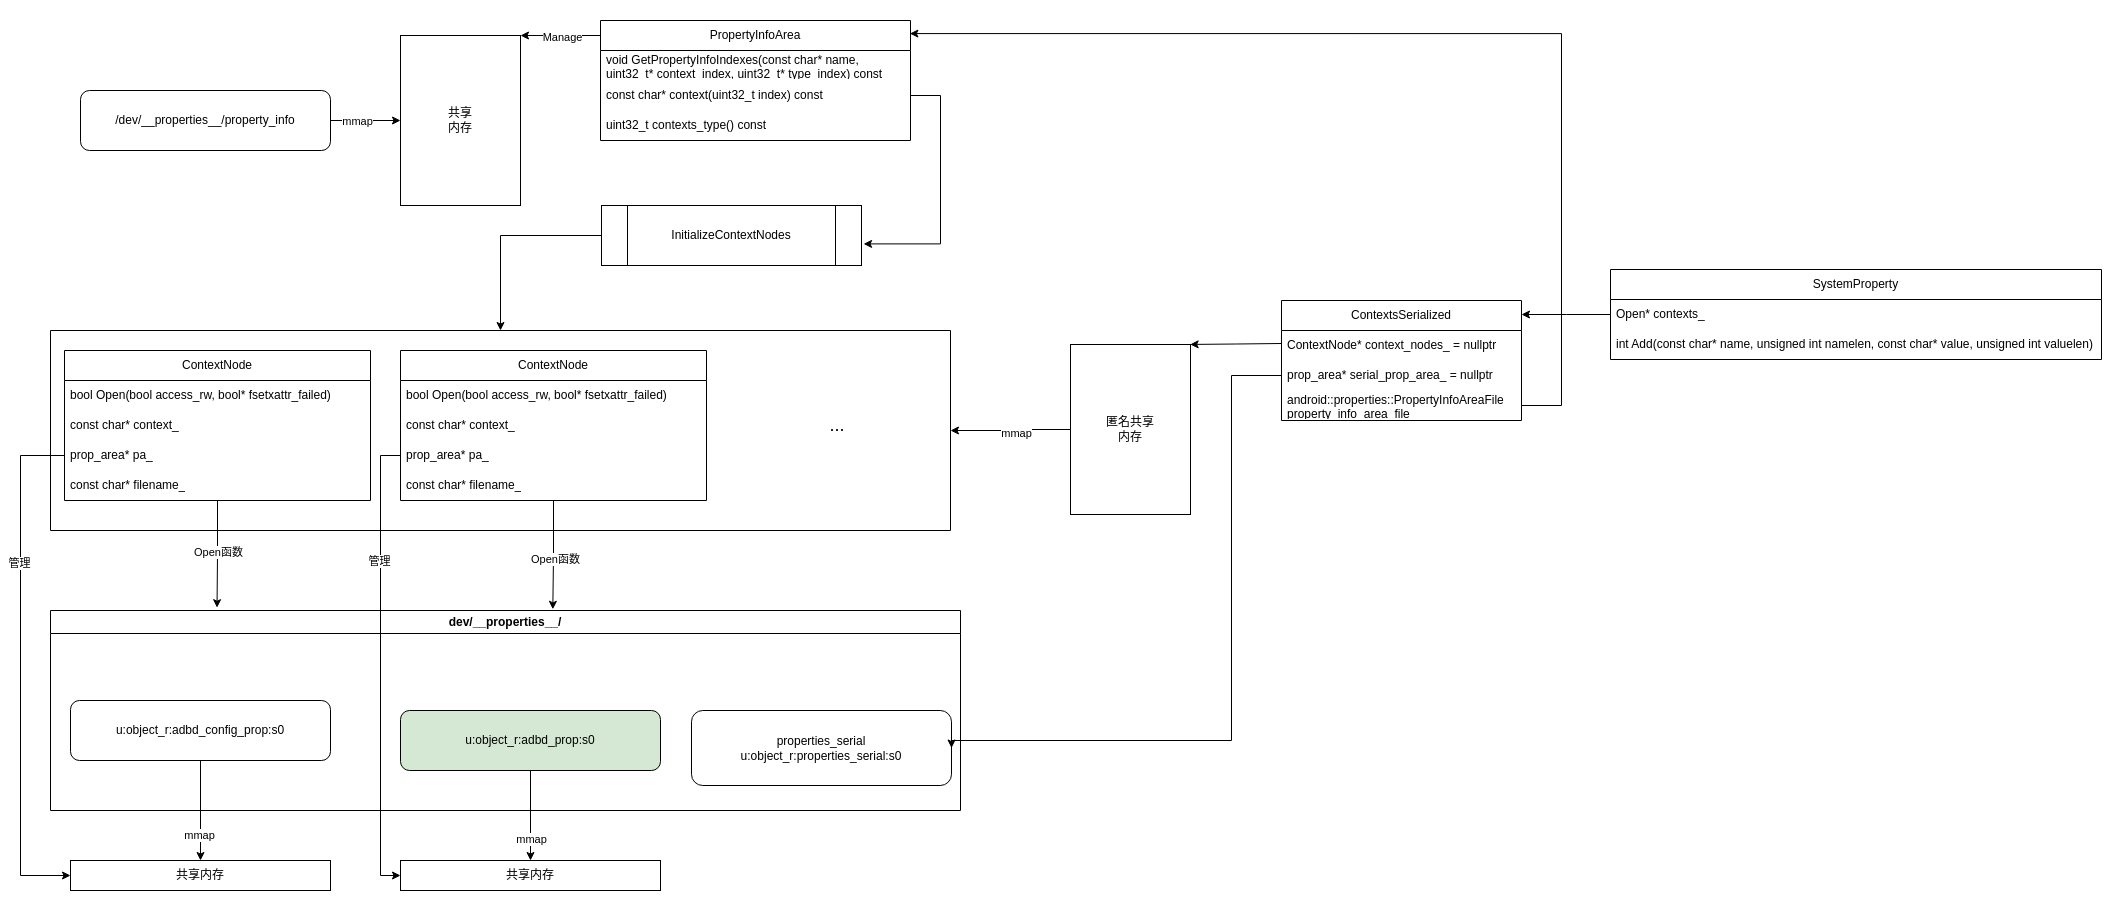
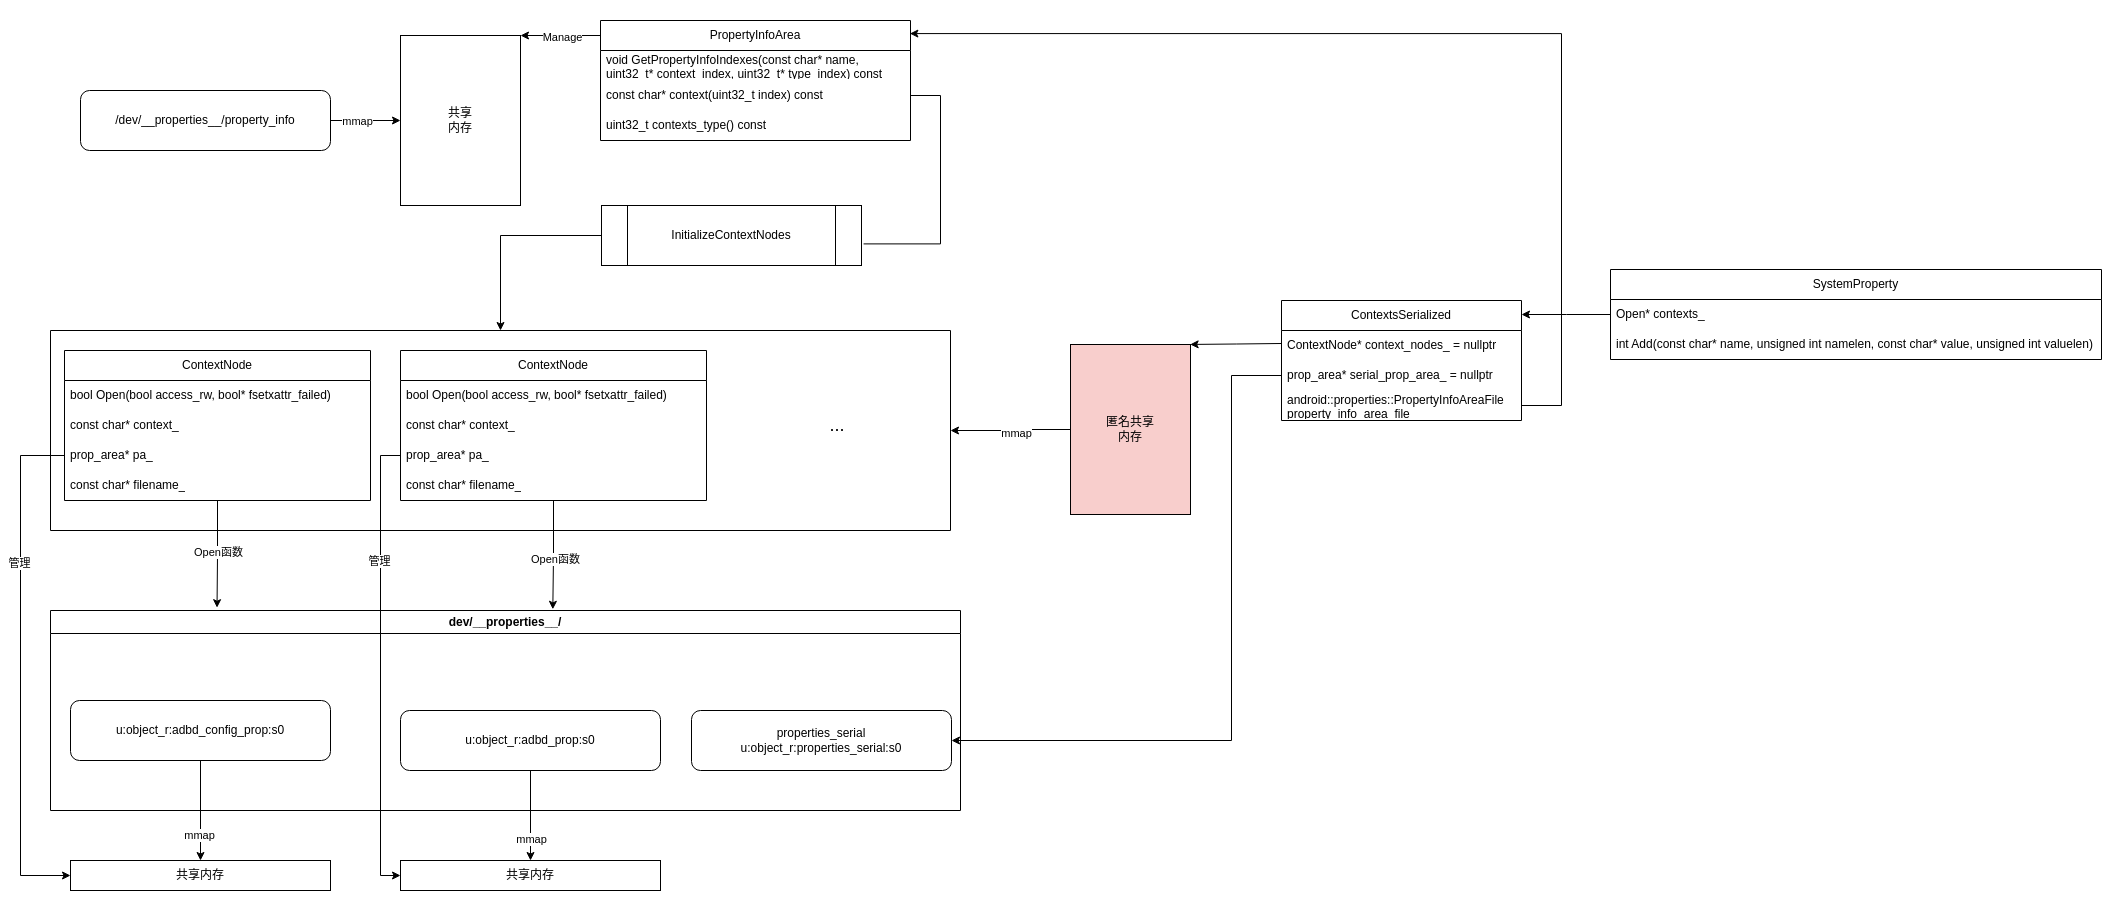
- <mxCell id="26" style="edgeStyle=orthogonalEdgeStyle;rounded=0;orthogonalLoop=1;jettySize=auto;html=1;entryX=1.008;entryY=0.64;entryDx=0;entryDy=0;entryPerimeter=0;" edge="1" parent="1" source="10" target="25"><mxGeometry relative="1" as="geometry"><Array as="points"><mxPoint x="940" y="95" /><mxPoint x="940" y="243" /></Array></mxGeometry></mxCell>
+ <mxCell id="26" style="edgeStyle=orthogonalEdgeStyle;rounded=0;orthogonalLoop=1;jettySize=auto;html=1;entryX=1.008;entryY=0.64;entryDx=0;entryDy=0;entryPerimeter=0;endArrow=none;" edge="1" parent="1" source="10" target="25"><mxGeometry relative="1" as="geometry"><Array as="points"><mxPoint x="940" y="95" /><mxPoint x="940" y="243" /></Array></mxGeometry></mxCell>
- <mxCell id="29" value="&lt;div&gt;匿名共享&lt;/div&gt;内存" style="rounded=0;whiteSpace=wrap;html=1;" vertex="1" parent="1"><mxGeometry x="1070" y="344" width="120" height="170" as="geometry" /></mxCell>
+ <mxCell id="29" value="&lt;div&gt;匿名共享&lt;/div&gt;内存" style="rounded=0;whiteSpace=wrap;html=1;fillColor=#f8cecc;" vertex="1" parent="1"><mxGeometry x="1070" y="344" width="120" height="170" as="geometry" /></mxCell>
- <mxCell id="32" value="u:object_r:adbd_prop:s0" style="rounded=1;whiteSpace=wrap;html=1;fillColor=#d5e8d4;" vertex="1" parent="30"><mxGeometry x="350" y="100" width="260" height="60" as="geometry" /></mxCell>
+ <mxCell id="32" value="u:object_r:adbd_prop:s0" style="rounded=1;whiteSpace=wrap;html=1;" vertex="1" parent="30"><mxGeometry x="350" y="100" width="260" height="60" as="geometry" /></mxCell>
- <mxCell id="33" value="properties_serial&lt;div&gt;u:object_r:properties_serial:s0&lt;br&gt;&lt;/div&gt;" style="rounded=1;whiteSpace=wrap;html=1;" vertex="1" parent="30"><mxGeometry x="641" y="100" width="260" height="75" as="geometry" /></mxCell>
+ <mxCell id="33" value="properties_serial&lt;div&gt;u:object_r:properties_serial:s0&lt;br&gt;&lt;/div&gt;" style="rounded=1;whiteSpace=wrap;html=1;" vertex="1" parent="30"><mxGeometry x="641" y="100" width="260" height="60" as="geometry" /></mxCell>
